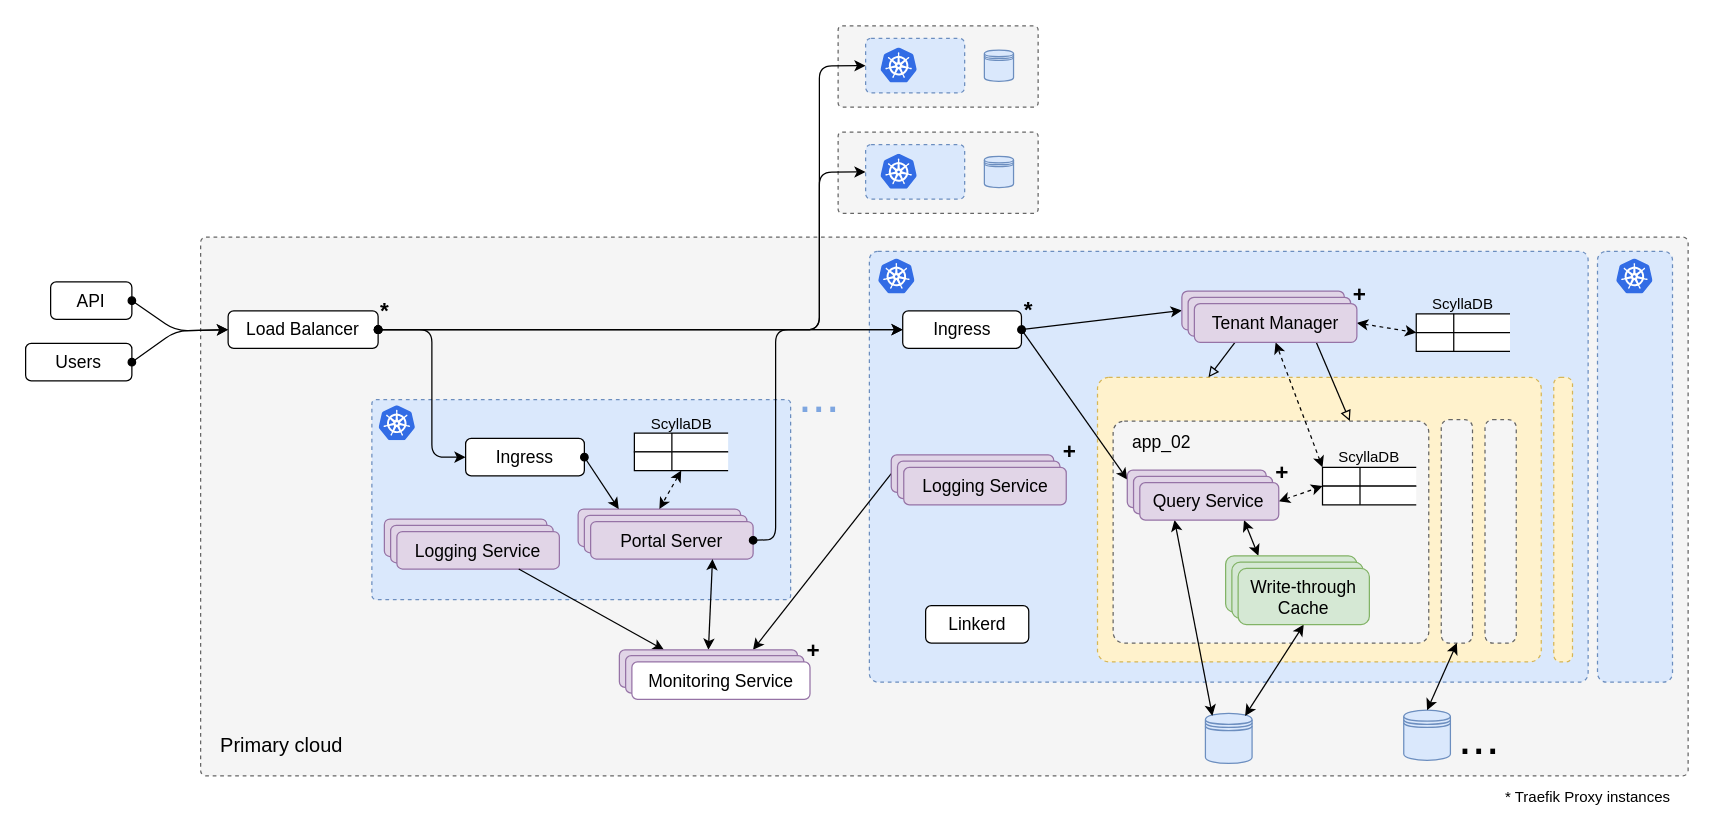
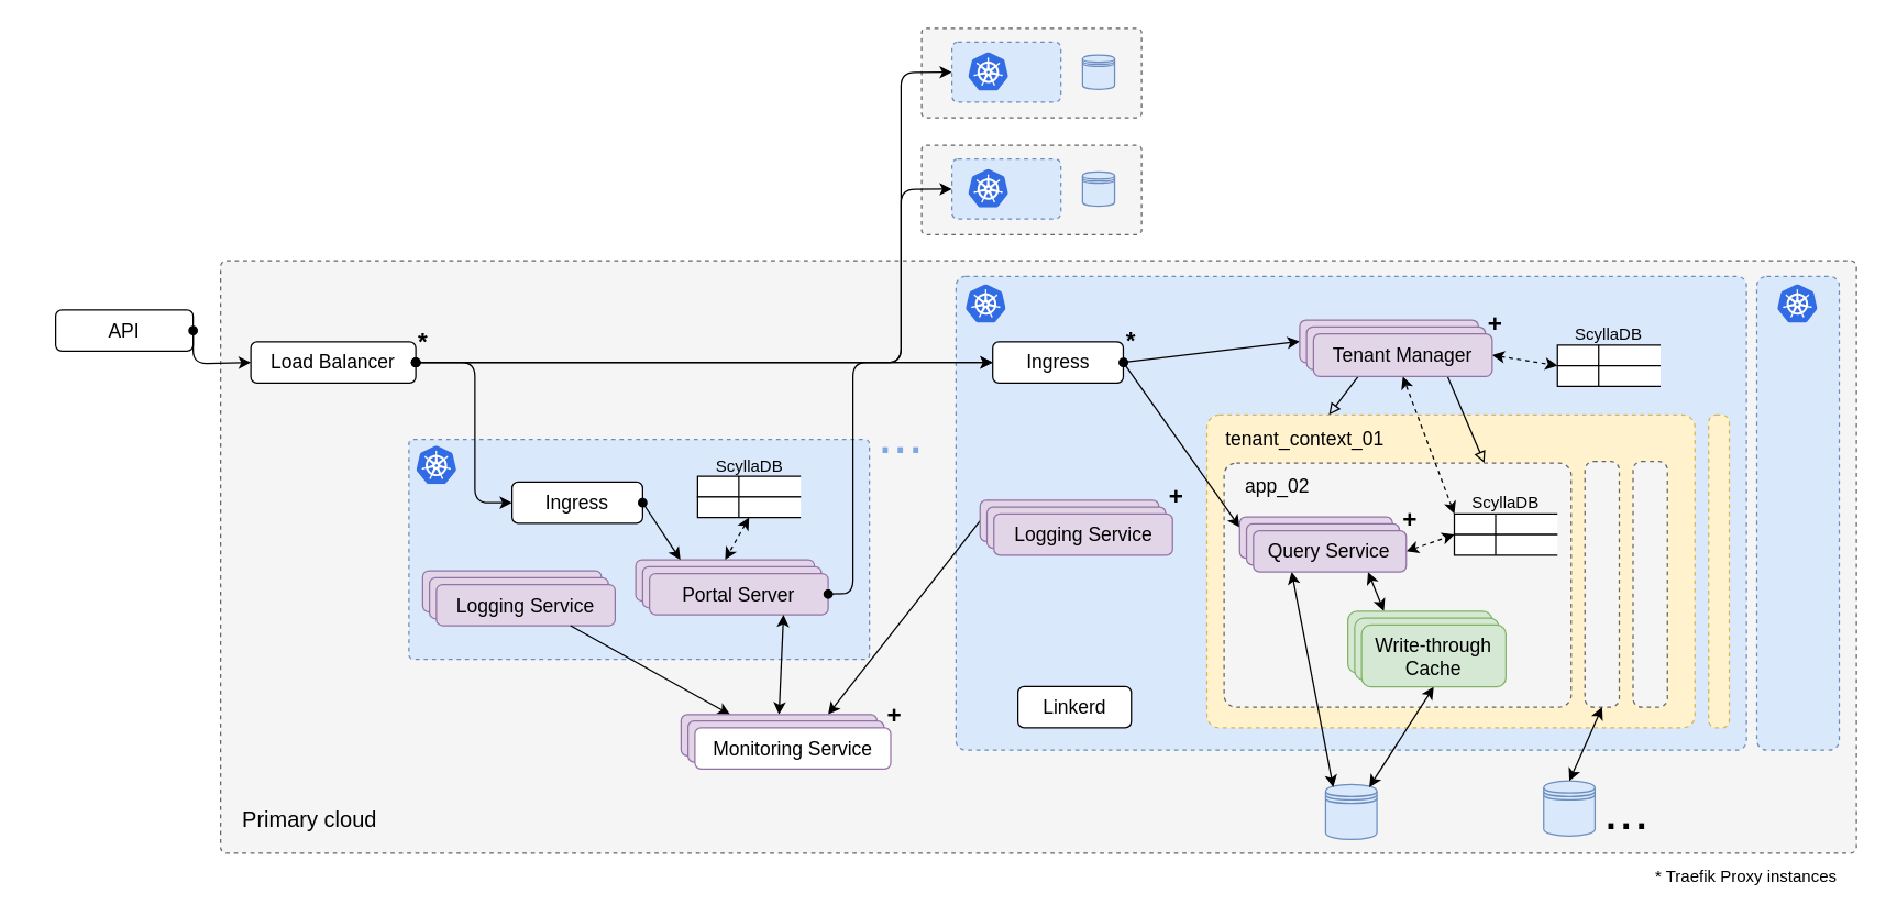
- <mxCell id="7" value="API" style="rounded=1;whiteSpace=wrap;html=1;strokeWidth=1;fontSize=14;fillColor=default;" parent="1" vertex="1"><mxGeometry x="40" y="224.8" width="65" height="30" as="geometry" /></mxCell>
+ <mxCell id="7" value="API" style="rounded=1;whiteSpace=wrap;html=1;strokeWidth=1;fontSize=14;fillColor=default;" parent="1" vertex="1"><mxGeometry x="40" y="224.8" width="100" height="30" as="geometry" /></mxCell>
- <mxCell id="56" value="" style="endArrow=classic;html=1;rounded=1;fontSize=14;startArrow=oval;startFill=1;exitX=1;exitY=0.5;exitDx=0;exitDy=0;entryX=0;entryY=0.5;entryDx=0;entryDy=0;" parent="1" source="55" target="46" edge="1"><mxGeometry width="50" height="50" relative="1" as="geometry"><mxPoint x="110" y="268" as="sourcePoint" /><mxPoint x="167.5" y="377.88" as="targetPoint" /><Array as="points"><mxPoint x="140" y="264" /></Array></mxGeometry></mxCell>
- <mxCell id="55" value="Users" style="rounded=1;whiteSpace=wrap;html=1;strokeWidth=1;fontSize=14;fillColor=default;" parent="1" vertex="1"><mxGeometry x="20" y="274" width="85" height="30" as="geometry" /></mxCell>
+ <mxCell id="9" value="tenant_context_01" style="text;html=1;strokeColor=none;fillColor=none;align=center;verticalAlign=middle;whiteSpace=wrap;rounded=0;fontSize=14;" parent="1" vertex="1"><mxGeometry x="885" y="309.99" width="127.5" height="18.42" as="geometry" /></mxCell>
- <mxCell id="107" value="Linkerd" style="rounded=1;whiteSpace=wrap;html=1;strokeWidth=1;fontSize=14;fillColor=default;" parent="1" vertex="1"><mxGeometry x="740" y="483.8" width="82.5" height="30" as="geometry" /></mxCell>
+ <mxCell id="107" value="Linkerd" style="rounded=1;whiteSpace=wrap;html=1;strokeWidth=1;fontSize=14;fillColor=default;" parent="1" vertex="1"><mxGeometry x="740" y="498.8" width="82.5" height="30" as="geometry" /></mxCell>
